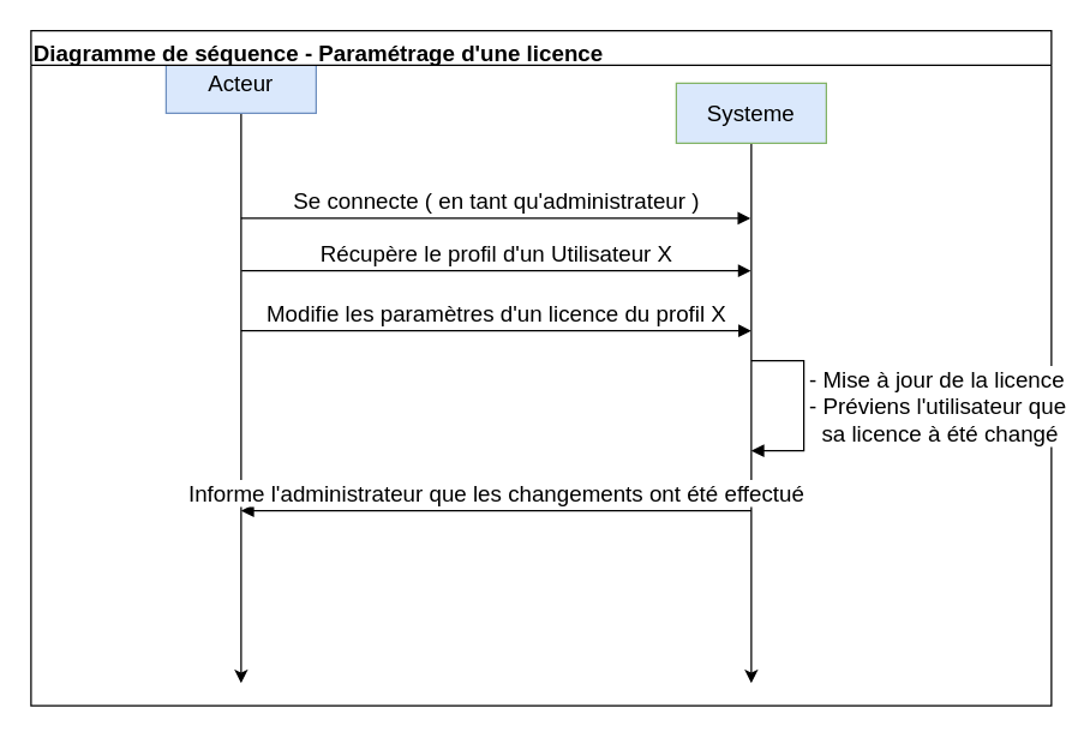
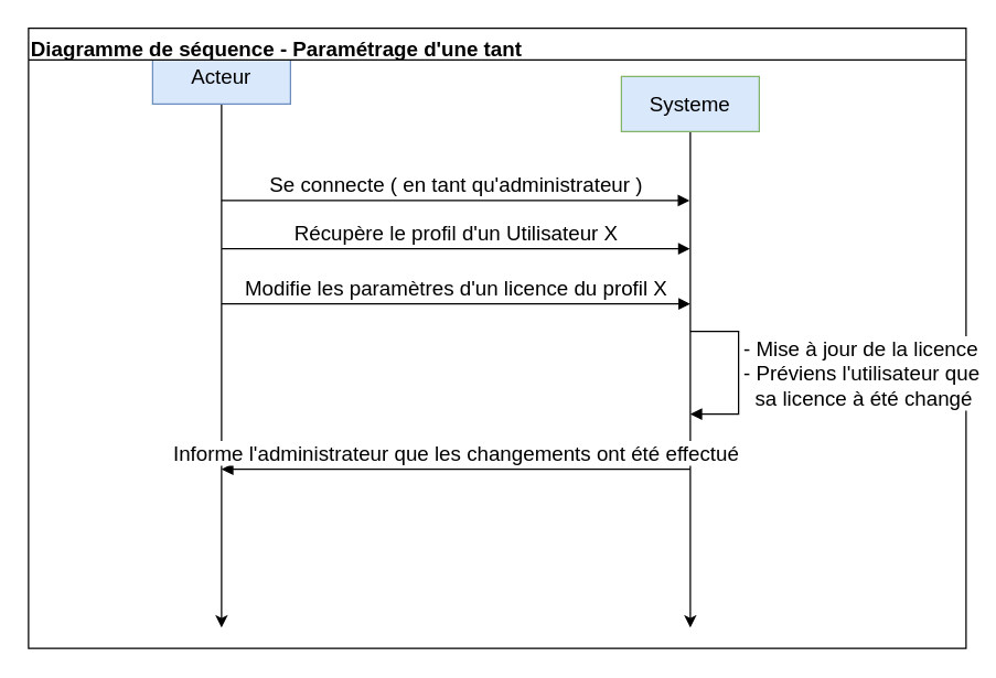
- <mxCell id="7" value="Diagramme de séquence - Paramétrage d'une licence" style="swimlane;pointerEvents=0;verticalAlign=top;startSize=23;align=left;rounded=0;fontSize=15;" vertex="1" parent="1"><mxGeometry x="20" y="20" width="680" height="450" as="geometry" /></mxCell>
+ <mxCell id="7" value="Diagramme de séquence - Paramétrage d'une tant" style="swimlane;pointerEvents=0;verticalAlign=top;startSize=23;align=left;rounded=0;fontSize=15;" vertex="1" parent="1"><mxGeometry x="20" y="20" width="680" height="450" as="geometry" /></mxCell>
